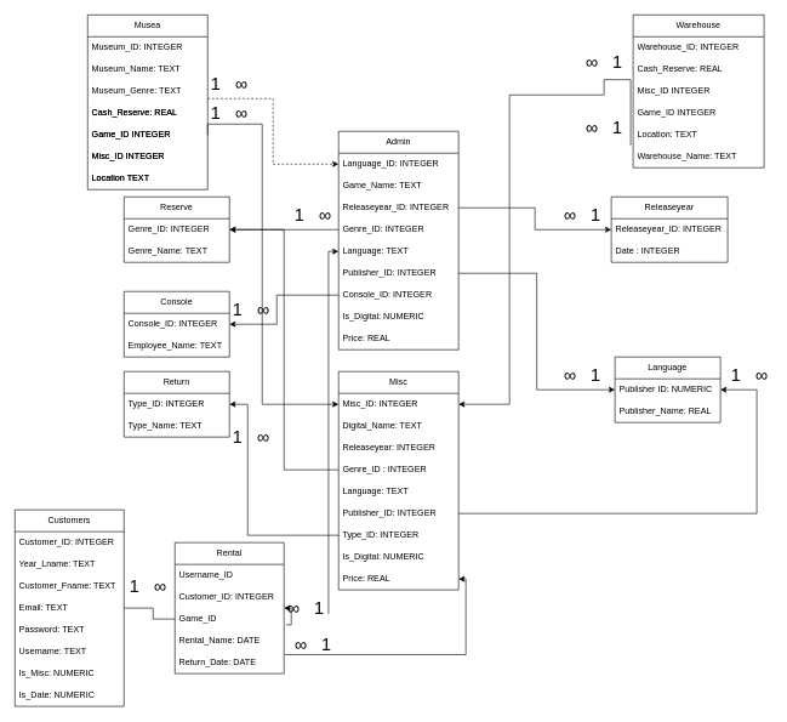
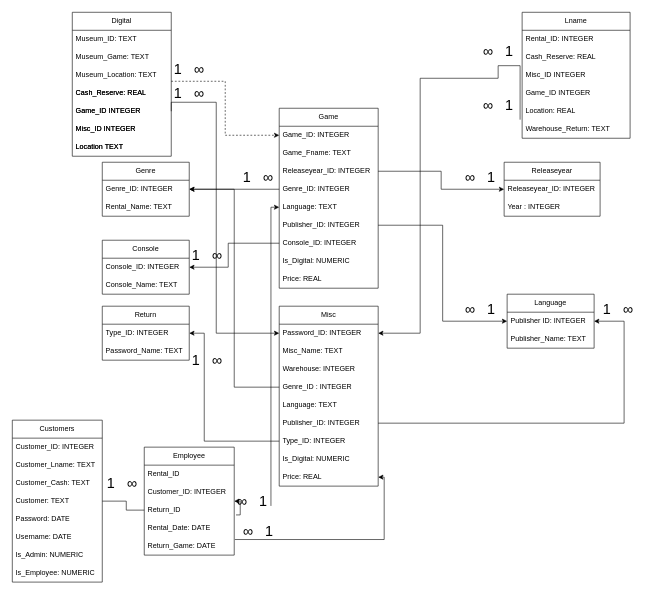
- <mxCell id="18" value="Musea" style="swimlane;fontStyle=0;childLayout=stackLayout;horizontal=1;startSize=30;horizontalStack=0;resizeParent=1;resizeParentMax=0;resizeLast=0;collapsible=1;marginBottom=0;whiteSpace=wrap;html=1;" parent="1" vertex="1"><mxGeometry x="120" y="20" width="165" height="240" as="geometry" /></mxCell>
+ <mxCell id="18" value="Digital" style="swimlane;fontStyle=0;childLayout=stackLayout;horizontal=1;startSize=30;horizontalStack=0;resizeParent=1;resizeParentMax=0;resizeLast=0;collapsible=1;marginBottom=0;whiteSpace=wrap;html=1;" parent="1" vertex="1"><mxGeometry x="120" y="20" width="165" height="240" as="geometry" /></mxCell>
- <mxCell id="26" value="Warehouse" style="swimlane;fontStyle=0;childLayout=stackLayout;horizontal=1;startSize=30;horizontalStack=0;resizeParent=1;resizeParentMax=0;resizeLast=0;collapsible=1;marginBottom=0;whiteSpace=wrap;html=1;" parent="1" vertex="1"><mxGeometry x="870" y="20" width="180" height="210" as="geometry" /></mxCell>
+ <mxCell id="26" value="Lname" style="swimlane;fontStyle=0;childLayout=stackLayout;horizontal=1;startSize=30;horizontalStack=0;resizeParent=1;resizeParentMax=0;resizeLast=0;collapsible=1;marginBottom=0;whiteSpace=wrap;html=1;" parent="1" vertex="1"><mxGeometry x="870" y="20" width="180" height="210" as="geometry" /></mxCell>
- <mxCell id="19" value="Museum_ID: INTEGER" style="text;strokeColor=none;fillColor=none;align=left;verticalAlign=middle;spacingLeft=4;spacingRight=4;overflow=hidden;points=[[0,0.5],[1,0.5]];portConstraint=eastwest;rotatable=0;whiteSpace=wrap;html=1;" parent="18" vertex="1"><mxGeometry y="30" width="165" height="30" as="geometry" /></mxCell>
+ <mxCell id="19" value="Museum_ID: TEXT" style="text;strokeColor=none;fillColor=none;align=left;verticalAlign=middle;spacingLeft=4;spacingRight=4;overflow=hidden;points=[[0,0.5],[1,0.5]];portConstraint=eastwest;rotatable=0;whiteSpace=wrap;html=1;" parent="18" vertex="1"><mxGeometry y="30" width="165" height="30" as="geometry" /></mxCell>
- <mxCell id="27" value="Warehouse_ID: INTEGER" style="text;strokeColor=none;fillColor=none;align=left;verticalAlign=middle;spacingLeft=4;spacingRight=4;overflow=hidden;points=[[0,0.5],[1,0.5]];portConstraint=eastwest;rotatable=0;whiteSpace=wrap;html=1;" parent="26" vertex="1"><mxGeometry y="30" width="180" height="30" as="geometry" /></mxCell>
+ <mxCell id="27" value="Rental_ID: INTEGER" style="text;strokeColor=none;fillColor=none;align=left;verticalAlign=middle;spacingLeft=4;spacingRight=4;overflow=hidden;points=[[0,0.5],[1,0.5]];portConstraint=eastwest;rotatable=0;whiteSpace=wrap;html=1;" parent="26" vertex="1"><mxGeometry y="30" width="180" height="30" as="geometry" /></mxCell>
- <mxCell id="20" value="Museum_Name: TEXT" style="text;strokeColor=none;fillColor=none;align=left;verticalAlign=middle;spacingLeft=4;spacingRight=4;overflow=hidden;points=[[0,0.5],[1,0.5]];portConstraint=eastwest;rotatable=0;whiteSpace=wrap;html=1;" parent="18" vertex="1"><mxGeometry y="60" width="165" height="30" as="geometry" /></mxCell>
+ <mxCell id="20" value="Museum_Game: TEXT" style="text;strokeColor=none;fillColor=none;align=left;verticalAlign=middle;spacingLeft=4;spacingRight=4;overflow=hidden;points=[[0,0.5],[1,0.5]];portConstraint=eastwest;rotatable=0;whiteSpace=wrap;html=1;" parent="18" vertex="1"><mxGeometry y="60" width="165" height="30" as="geometry" /></mxCell>
- <mxCell id="21" value="Museum_Genre: TEXT" style="text;strokeColor=none;fillColor=none;align=left;verticalAlign=middle;spacingLeft=4;spacingRight=4;overflow=hidden;points=[[0,0.5],[1,0.5]];portConstraint=eastwest;rotatable=0;whiteSpace=wrap;html=1;" parent="18" vertex="1"><mxGeometry y="90" width="165" height="30" as="geometry" /></mxCell>
+ <mxCell id="21" value="Museum_Location: TEXT" style="text;strokeColor=none;fillColor=none;align=left;verticalAlign=middle;spacingLeft=4;spacingRight=4;overflow=hidden;points=[[0,0.5],[1,0.5]];portConstraint=eastwest;rotatable=0;whiteSpace=wrap;html=1;" parent="18" vertex="1"><mxGeometry y="90" width="165" height="30" as="geometry" /></mxCell>
- <mxCell id="31" value="Location: TEXT" style="text;strokeColor=none;fillColor=none;align=left;verticalAlign=middle;spacingLeft=4;spacingRight=4;overflow=hidden;points=[[0,0.5],[1,0.5]];portConstraint=eastwest;rotatable=0;whiteSpace=wrap;html=1;" parent="26" vertex="1"><mxGeometry y="150" width="180" height="30" as="geometry" /></mxCell>
+ <mxCell id="31" value="Location: REAL" style="text;strokeColor=none;fillColor=none;align=left;verticalAlign=middle;spacingLeft=4;spacingRight=4;overflow=hidden;points=[[0,0.5],[1,0.5]];portConstraint=eastwest;rotatable=0;whiteSpace=wrap;html=1;" parent="26" vertex="1"><mxGeometry y="150" width="180" height="30" as="geometry" /></mxCell>
- <mxCell id="2" value="Admin" style="swimlane;fontStyle=0;childLayout=stackLayout;horizontal=1;startSize=30;horizontalStack=0;resizeParent=1;resizeParentMax=0;resizeLast=0;collapsible=1;marginBottom=0;whiteSpace=wrap;html=1;" parent="1" vertex="1"><mxGeometry x="465" y="180" width="165" height="300" as="geometry" /></mxCell>
+ <mxCell id="2" value="Game" style="swimlane;fontStyle=0;childLayout=stackLayout;horizontal=1;startSize=30;horizontalStack=0;resizeParent=1;resizeParentMax=0;resizeLast=0;collapsible=1;marginBottom=0;whiteSpace=wrap;html=1;" parent="1" vertex="1"><mxGeometry x="465" y="180" width="165" height="300" as="geometry" /></mxCell>
- <mxCell id="32" value="Warehouse_Name: TEXT" style="text;strokeColor=none;fillColor=none;align=left;verticalAlign=middle;spacingLeft=4;spacingRight=4;overflow=hidden;points=[[0,0.5],[1,0.5]];portConstraint=eastwest;rotatable=0;whiteSpace=wrap;html=1;" vertex="1" parent="26"><mxGeometry y="180" width="180" height="30" as="geometry" /></mxCell>
+ <mxCell id="32" value="Warehouse_Return: TEXT" style="text;strokeColor=none;fillColor=none;align=left;verticalAlign=middle;spacingLeft=4;spacingRight=4;overflow=hidden;points=[[0,0.5],[1,0.5]];portConstraint=eastwest;rotatable=0;whiteSpace=wrap;html=1;" vertex="1" parent="26"><mxGeometry y="180" width="180" height="30" as="geometry" /></mxCell>
- <mxCell id="3" value="Language_ID: INTEGER" style="text;strokeColor=none;fillColor=none;align=left;verticalAlign=middle;spacingLeft=4;spacingRight=4;overflow=hidden;points=[[0,0.5],[1,0.5]];portConstraint=eastwest;rotatable=0;whiteSpace=wrap;html=1;" parent="2" vertex="1"><mxGeometry y="30" width="165" height="30" as="geometry" /></mxCell>
+ <mxCell id="3" value="Game_ID: INTEGER" style="text;strokeColor=none;fillColor=none;align=left;verticalAlign=middle;spacingLeft=4;spacingRight=4;overflow=hidden;points=[[0,0.5],[1,0.5]];portConstraint=eastwest;rotatable=0;whiteSpace=wrap;html=1;" parent="2" vertex="1"><mxGeometry y="30" width="165" height="30" as="geometry" /></mxCell>
- <mxCell id="4" value="Game_Name: TEXT" style="text;strokeColor=none;fillColor=none;align=left;verticalAlign=middle;spacingLeft=4;spacingRight=4;overflow=hidden;points=[[0,0.5],[1,0.5]];portConstraint=eastwest;rotatable=0;whiteSpace=wrap;html=1;" parent="2" vertex="1"><mxGeometry y="60" width="165" height="30" as="geometry" /></mxCell>
+ <mxCell id="4" value="Game_Fname: TEXT" style="text;strokeColor=none;fillColor=none;align=left;verticalAlign=middle;spacingLeft=4;spacingRight=4;overflow=hidden;points=[[0,0.5],[1,0.5]];portConstraint=eastwest;rotatable=0;whiteSpace=wrap;html=1;" parent="2" vertex="1"><mxGeometry y="60" width="165" height="30" as="geometry" /></mxCell>
- <mxCell id="15" value="Reserve" style="swimlane;fontStyle=0;childLayout=stackLayout;horizontal=1;startSize=30;horizontalStack=0;resizeParent=1;resizeParentMax=0;resizeLast=0;collapsible=1;marginBottom=0;whiteSpace=wrap;html=1;" parent="1" vertex="1"><mxGeometry x="170" y="270" width="145" height="90" as="geometry" /></mxCell>
+ <mxCell id="15" value="Genre" style="swimlane;fontStyle=0;childLayout=stackLayout;horizontal=1;startSize=30;horizontalStack=0;resizeParent=1;resizeParentMax=0;resizeLast=0;collapsible=1;marginBottom=0;whiteSpace=wrap;html=1;" parent="1" vertex="1"><mxGeometry x="170" y="270" width="145" height="90" as="geometry" /></mxCell>
- <mxCell id="17" value="Genre_Name: TEXT" style="text;strokeColor=none;fillColor=none;align=left;verticalAlign=middle;spacingLeft=4;spacingRight=4;overflow=hidden;points=[[0,0.5],[1,0.5]];portConstraint=eastwest;rotatable=0;whiteSpace=wrap;html=1;" parent="15" vertex="1"><mxGeometry y="60" width="145" height="30" as="geometry" /></mxCell>
+ <mxCell id="17" value="Rental_Name: TEXT" style="text;strokeColor=none;fillColor=none;align=left;verticalAlign=middle;spacingLeft=4;spacingRight=4;overflow=hidden;points=[[0,0.5],[1,0.5]];portConstraint=eastwest;rotatable=0;whiteSpace=wrap;html=1;" parent="15" vertex="1"><mxGeometry y="60" width="145" height="30" as="geometry" /></mxCell>
- <mxCell id="65" value="Date : INTEGER" style="text;strokeColor=none;fillColor=none;align=left;verticalAlign=middle;spacingLeft=4;spacingRight=4;overflow=hidden;points=[[0,0.5],[1,0.5]];portConstraint=eastwest;rotatable=0;whiteSpace=wrap;html=1;" parent="63" vertex="1"><mxGeometry y="60" width="160" height="30" as="geometry" /></mxCell>
+ <mxCell id="65" value="Year : INTEGER" style="text;strokeColor=none;fillColor=none;align=left;verticalAlign=middle;spacingLeft=4;spacingRight=4;overflow=hidden;points=[[0,0.5],[1,0.5]];portConstraint=eastwest;rotatable=0;whiteSpace=wrap;html=1;" parent="63" vertex="1"><mxGeometry y="60" width="160" height="30" as="geometry" /></mxCell>
- <mxCell id="54" value="Employee_Name: TEXT" style="text;strokeColor=none;fillColor=none;align=left;verticalAlign=middle;spacingLeft=4;spacingRight=4;overflow=hidden;points=[[0,0.5],[1,0.5]];portConstraint=eastwest;rotatable=0;whiteSpace=wrap;html=1;" parent="52" vertex="1"><mxGeometry y="60" width="145" height="30" as="geometry" /></mxCell>
+ <mxCell id="54" value="Console_Name: TEXT" style="text;strokeColor=none;fillColor=none;align=left;verticalAlign=middle;spacingLeft=4;spacingRight=4;overflow=hidden;points=[[0,0.5],[1,0.5]];portConstraint=eastwest;rotatable=0;whiteSpace=wrap;html=1;" parent="52" vertex="1"><mxGeometry y="60" width="145" height="30" as="geometry" /></mxCell>
- <mxCell id="13" value="Publisher ID: NUMERIC" style="text;strokeColor=none;fillColor=none;align=left;verticalAlign=middle;spacingLeft=4;spacingRight=4;overflow=hidden;points=[[0,0.5],[1,0.5]];portConstraint=eastwest;rotatable=0;whiteSpace=wrap;html=1;" parent="12" vertex="1"><mxGeometry y="30" width="145" height="30" as="geometry" /></mxCell>
+ <mxCell id="13" value="Publisher ID: INTEGER" style="text;strokeColor=none;fillColor=none;align=left;verticalAlign=middle;spacingLeft=4;spacingRight=4;overflow=hidden;points=[[0,0.5],[1,0.5]];portConstraint=eastwest;rotatable=0;whiteSpace=wrap;html=1;" parent="12" vertex="1"><mxGeometry y="30" width="145" height="30" as="geometry" /></mxCell>
- <mxCell id="34" value="Misc_ID: INTEGER" style="text;strokeColor=none;fillColor=none;align=left;verticalAlign=middle;spacingLeft=4;spacingRight=4;overflow=hidden;points=[[0,0.5],[1,0.5]];portConstraint=eastwest;rotatable=0;whiteSpace=wrap;html=1;" parent="33" vertex="1"><mxGeometry y="30" width="165" height="30" as="geometry" /></mxCell>
+ <mxCell id="34" value="Password_ID: INTEGER" style="text;strokeColor=none;fillColor=none;align=left;verticalAlign=middle;spacingLeft=4;spacingRight=4;overflow=hidden;points=[[0,0.5],[1,0.5]];portConstraint=eastwest;rotatable=0;whiteSpace=wrap;html=1;" parent="33" vertex="1"><mxGeometry y="30" width="165" height="30" as="geometry" /></mxCell>
- <mxCell id="14" value="Publisher_Name: REAL" style="text;strokeColor=none;fillColor=none;align=left;verticalAlign=middle;spacingLeft=4;spacingRight=4;overflow=hidden;points=[[0,0.5],[1,0.5]];portConstraint=eastwest;rotatable=0;whiteSpace=wrap;html=1;" parent="12" vertex="1"><mxGeometry y="60" width="145" height="30" as="geometry" /></mxCell>
+ <mxCell id="14" value="Publisher_Name: TEXT" style="text;strokeColor=none;fillColor=none;align=left;verticalAlign=middle;spacingLeft=4;spacingRight=4;overflow=hidden;points=[[0,0.5],[1,0.5]];portConstraint=eastwest;rotatable=0;whiteSpace=wrap;html=1;" parent="12" vertex="1"><mxGeometry y="60" width="145" height="30" as="geometry" /></mxCell>
- <mxCell id="69" value="Type_Name: TEXT" style="text;strokeColor=none;fillColor=none;align=left;verticalAlign=middle;spacingLeft=4;spacingRight=4;overflow=hidden;points=[[0,0.5],[1,0.5]];portConstraint=eastwest;rotatable=0;whiteSpace=wrap;html=1;" parent="67" vertex="1"><mxGeometry y="60" width="145" height="30" as="geometry" /></mxCell>
+ <mxCell id="69" value="Password_Name: TEXT" style="text;strokeColor=none;fillColor=none;align=left;verticalAlign=middle;spacingLeft=4;spacingRight=4;overflow=hidden;points=[[0,0.5],[1,0.5]];portConstraint=eastwest;rotatable=0;whiteSpace=wrap;html=1;" parent="67" vertex="1"><mxGeometry y="60" width="145" height="30" as="geometry" /></mxCell>
- <mxCell id="35" value="Digital_Name: TEXT" style="text;strokeColor=none;fillColor=none;align=left;verticalAlign=middle;spacingLeft=4;spacingRight=4;overflow=hidden;points=[[0,0.5],[1,0.5]];portConstraint=eastwest;rotatable=0;whiteSpace=wrap;html=1;" parent="33" vertex="1"><mxGeometry y="60" width="165" height="30" as="geometry" /></mxCell>
+ <mxCell id="35" value="Misc_Name: TEXT" style="text;strokeColor=none;fillColor=none;align=left;verticalAlign=middle;spacingLeft=4;spacingRight=4;overflow=hidden;points=[[0,0.5],[1,0.5]];portConstraint=eastwest;rotatable=0;whiteSpace=wrap;html=1;" parent="33" vertex="1"><mxGeometry y="60" width="165" height="30" as="geometry" /></mxCell>
- <mxCell id="36" value="Releaseyear: INTEGER" style="text;strokeColor=none;fillColor=none;align=left;verticalAlign=middle;spacingLeft=4;spacingRight=4;overflow=hidden;points=[[0,0.5],[1,0.5]];portConstraint=eastwest;rotatable=0;whiteSpace=wrap;html=1;" parent="33" vertex="1"><mxGeometry y="90" width="165" height="30" as="geometry" /></mxCell>
+ <mxCell id="36" value="Warehouse: INTEGER" style="text;strokeColor=none;fillColor=none;align=left;verticalAlign=middle;spacingLeft=4;spacingRight=4;overflow=hidden;points=[[0,0.5],[1,0.5]];portConstraint=eastwest;rotatable=0;whiteSpace=wrap;html=1;" parent="33" vertex="1"><mxGeometry y="90" width="165" height="30" as="geometry" /></mxCell>
- <mxCell id="75" value="Rental" style="swimlane;fontStyle=0;childLayout=stackLayout;horizontal=1;startSize=30;horizontalStack=0;resizeParent=1;resizeParentMax=0;resizeLast=0;collapsible=1;marginBottom=0;whiteSpace=wrap;html=1;" vertex="1" parent="1"><mxGeometry x="240" y="745" width="150" height="180" as="geometry" /></mxCell>
+ <mxCell id="75" value="Employee" style="swimlane;fontStyle=0;childLayout=stackLayout;horizontal=1;startSize=30;horizontalStack=0;resizeParent=1;resizeParentMax=0;resizeLast=0;collapsible=1;marginBottom=0;whiteSpace=wrap;html=1;" vertex="1" parent="1"><mxGeometry x="240" y="745" width="150" height="180" as="geometry" /></mxCell>
- <mxCell id="45" value="Year_Lname: TEXT" style="text;strokeColor=none;fillColor=none;align=left;verticalAlign=middle;spacingLeft=4;spacingRight=4;overflow=hidden;points=[[0,0.5],[1,0.5]];portConstraint=eastwest;rotatable=0;whiteSpace=wrap;html=1;" parent="43" vertex="1"><mxGeometry y="60" width="150" height="30" as="geometry" /></mxCell>
+ <mxCell id="45" value="Customer_Lname: TEXT" style="text;strokeColor=none;fillColor=none;align=left;verticalAlign=middle;spacingLeft=4;spacingRight=4;overflow=hidden;points=[[0,0.5],[1,0.5]];portConstraint=eastwest;rotatable=0;whiteSpace=wrap;html=1;" parent="43" vertex="1"><mxGeometry y="60" width="150" height="30" as="geometry" /></mxCell>
- <mxCell id="76" value="Username_ID" style="text;strokeColor=none;fillColor=none;align=left;verticalAlign=middle;spacingLeft=4;spacingRight=4;overflow=hidden;points=[[0,0.5],[1,0.5]];portConstraint=eastwest;rotatable=0;whiteSpace=wrap;html=1;" vertex="1" parent="75"><mxGeometry y="30" width="150" height="30" as="geometry" /></mxCell>
+ <mxCell id="76" value="Rental_ID" style="text;strokeColor=none;fillColor=none;align=left;verticalAlign=middle;spacingLeft=4;spacingRight=4;overflow=hidden;points=[[0,0.5],[1,0.5]];portConstraint=eastwest;rotatable=0;whiteSpace=wrap;html=1;" vertex="1" parent="75"><mxGeometry y="30" width="150" height="30" as="geometry" /></mxCell>
- <mxCell id="46" value="Customer_Fname: TEXT" style="text;strokeColor=none;fillColor=none;align=left;verticalAlign=middle;spacingLeft=4;spacingRight=4;overflow=hidden;points=[[0,0.5],[1,0.5]];portConstraint=eastwest;rotatable=0;whiteSpace=wrap;html=1;" parent="43" vertex="1"><mxGeometry y="90" width="150" height="30" as="geometry" /></mxCell>
+ <mxCell id="46" value="Customer_Cash: TEXT" style="text;strokeColor=none;fillColor=none;align=left;verticalAlign=middle;spacingLeft=4;spacingRight=4;overflow=hidden;points=[[0,0.5],[1,0.5]];portConstraint=eastwest;rotatable=0;whiteSpace=wrap;html=1;" parent="43" vertex="1"><mxGeometry y="90" width="150" height="30" as="geometry" /></mxCell>
- <mxCell id="47" value="Email: TEXT" style="text;strokeColor=none;fillColor=none;align=left;verticalAlign=middle;spacingLeft=4;spacingRight=4;overflow=hidden;points=[[0,0.5],[1,0.5]];portConstraint=eastwest;rotatable=0;whiteSpace=wrap;html=1;" parent="43" vertex="1"><mxGeometry y="120" width="150" height="30" as="geometry" /></mxCell>
+ <mxCell id="47" value="Customer: TEXT" style="text;strokeColor=none;fillColor=none;align=left;verticalAlign=middle;spacingLeft=4;spacingRight=4;overflow=hidden;points=[[0,0.5],[1,0.5]];portConstraint=eastwest;rotatable=0;whiteSpace=wrap;html=1;" parent="43" vertex="1"><mxGeometry y="120" width="150" height="30" as="geometry" /></mxCell>
- <mxCell id="78" value="Game_ID" style="text;strokeColor=none;fillColor=none;align=left;verticalAlign=middle;spacingLeft=4;spacingRight=4;overflow=hidden;points=[[0,0.5],[1,0.5]];portConstraint=eastwest;rotatable=0;whiteSpace=wrap;html=1;" vertex="1" parent="75"><mxGeometry y="90" width="150" height="30" as="geometry" /></mxCell>
+ <mxCell id="78" value="Return_ID" style="text;strokeColor=none;fillColor=none;align=left;verticalAlign=middle;spacingLeft=4;spacingRight=4;overflow=hidden;points=[[0,0.5],[1,0.5]];portConstraint=eastwest;rotatable=0;whiteSpace=wrap;html=1;" vertex="1" parent="75"><mxGeometry y="90" width="150" height="30" as="geometry" /></mxCell>
- <mxCell id="48" value="Password:&amp;nbsp;TEXT" style="text;strokeColor=none;fillColor=none;align=left;verticalAlign=middle;spacingLeft=4;spacingRight=4;overflow=hidden;points=[[0,0.5],[1,0.5]];portConstraint=eastwest;rotatable=0;whiteSpace=wrap;html=1;" parent="43" vertex="1"><mxGeometry y="150" width="150" height="30" as="geometry" /></mxCell>
+ <mxCell id="48" value="Password:&amp;nbsp;DATE" style="text;strokeColor=none;fillColor=none;align=left;verticalAlign=middle;spacingLeft=4;spacingRight=4;overflow=hidden;points=[[0,0.5],[1,0.5]];portConstraint=eastwest;rotatable=0;whiteSpace=wrap;html=1;" parent="43" vertex="1"><mxGeometry y="150" width="150" height="30" as="geometry" /></mxCell>
- <mxCell id="79" value="Rental_Name: DATE" style="text;strokeColor=none;fillColor=none;align=left;verticalAlign=middle;spacingLeft=4;spacingRight=4;overflow=hidden;points=[[0,0.5],[1,0.5]];portConstraint=eastwest;rotatable=0;whiteSpace=wrap;html=1;" vertex="1" parent="75"><mxGeometry y="120" width="150" height="30" as="geometry" /></mxCell>
+ <mxCell id="79" value="Rental_Date: DATE" style="text;strokeColor=none;fillColor=none;align=left;verticalAlign=middle;spacingLeft=4;spacingRight=4;overflow=hidden;points=[[0,0.5],[1,0.5]];portConstraint=eastwest;rotatable=0;whiteSpace=wrap;html=1;" vertex="1" parent="75"><mxGeometry y="120" width="150" height="30" as="geometry" /></mxCell>
- <mxCell id="49" value="Username:&amp;nbsp;TEXT" style="text;strokeColor=none;fillColor=none;align=left;verticalAlign=middle;spacingLeft=4;spacingRight=4;overflow=hidden;points=[[0,0.5],[1,0.5]];portConstraint=eastwest;rotatable=0;whiteSpace=wrap;html=1;" vertex="1" parent="43"><mxGeometry y="180" width="150" height="30" as="geometry" /></mxCell>
+ <mxCell id="49" value="Username:&amp;nbsp;DATE" style="text;strokeColor=none;fillColor=none;align=left;verticalAlign=middle;spacingLeft=4;spacingRight=4;overflow=hidden;points=[[0,0.5],[1,0.5]];portConstraint=eastwest;rotatable=0;whiteSpace=wrap;html=1;" vertex="1" parent="43"><mxGeometry y="180" width="150" height="30" as="geometry" /></mxCell>
- <mxCell id="80" value="Return_Date: DATE" style="text;strokeColor=none;fillColor=none;align=left;verticalAlign=middle;spacingLeft=4;spacingRight=4;overflow=hidden;points=[[0,0.5],[1,0.5]];portConstraint=eastwest;rotatable=0;whiteSpace=wrap;html=1;" vertex="1" parent="75"><mxGeometry y="150" width="150" height="30" as="geometry" /></mxCell>
+ <mxCell id="80" value="Return_Game: DATE" style="text;strokeColor=none;fillColor=none;align=left;verticalAlign=middle;spacingLeft=4;spacingRight=4;overflow=hidden;points=[[0,0.5],[1,0.5]];portConstraint=eastwest;rotatable=0;whiteSpace=wrap;html=1;" vertex="1" parent="75"><mxGeometry y="150" width="150" height="30" as="geometry" /></mxCell>
- <mxCell id="50" value="Is_Misc: NUMERIC" style="text;strokeColor=none;fillColor=none;align=left;verticalAlign=middle;spacingLeft=4;spacingRight=4;overflow=hidden;points=[[0,0.5],[1,0.5]];portConstraint=eastwest;rotatable=0;whiteSpace=wrap;html=1;" vertex="1" parent="43"><mxGeometry y="210" width="150" height="30" as="geometry" /></mxCell>
+ <mxCell id="50" value="Is_Admin: NUMERIC" style="text;strokeColor=none;fillColor=none;align=left;verticalAlign=middle;spacingLeft=4;spacingRight=4;overflow=hidden;points=[[0,0.5],[1,0.5]];portConstraint=eastwest;rotatable=0;whiteSpace=wrap;html=1;" vertex="1" parent="43"><mxGeometry y="210" width="150" height="30" as="geometry" /></mxCell>
- <mxCell id="51" value="Is_Date: NUMERIC" style="text;strokeColor=none;fillColor=none;align=left;verticalAlign=middle;spacingLeft=4;spacingRight=4;overflow=hidden;points=[[0,0.5],[1,0.5]];portConstraint=eastwest;rotatable=0;whiteSpace=wrap;html=1;" vertex="1" parent="43"><mxGeometry y="240" width="150" height="30" as="geometry" /></mxCell>
+ <mxCell id="51" value="Is_Employee: NUMERIC" style="text;strokeColor=none;fillColor=none;align=left;verticalAlign=middle;spacingLeft=4;spacingRight=4;overflow=hidden;points=[[0,0.5],[1,0.5]];portConstraint=eastwest;rotatable=0;whiteSpace=wrap;html=1;" vertex="1" parent="43"><mxGeometry y="240" width="150" height="30" as="geometry" /></mxCell>
